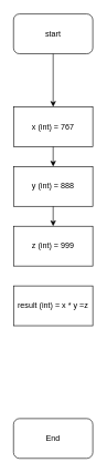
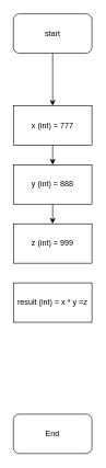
- <mxCell id="5" value="x (int) = 767" style="rounded=0;whiteSpace=wrap;html=1;strokeColor=default;align=center;verticalAlign=middle;fontFamily=Helvetica;fontSize=12;fontColor=default;resizable=1;fillColor=default;" vertex="1" parent="1"><mxGeometry x="20" y="160" width="120" height="60" as="geometry" /></mxCell>
+ <mxCell id="5" value="x (int) = 777" style="rounded=0;whiteSpace=wrap;html=1;strokeColor=default;align=center;verticalAlign=middle;fontFamily=Helvetica;fontSize=12;fontColor=default;resizable=1;fillColor=default;" vertex="1" parent="1"><mxGeometry x="20" y="160" width="120" height="60" as="geometry" /></mxCell>
